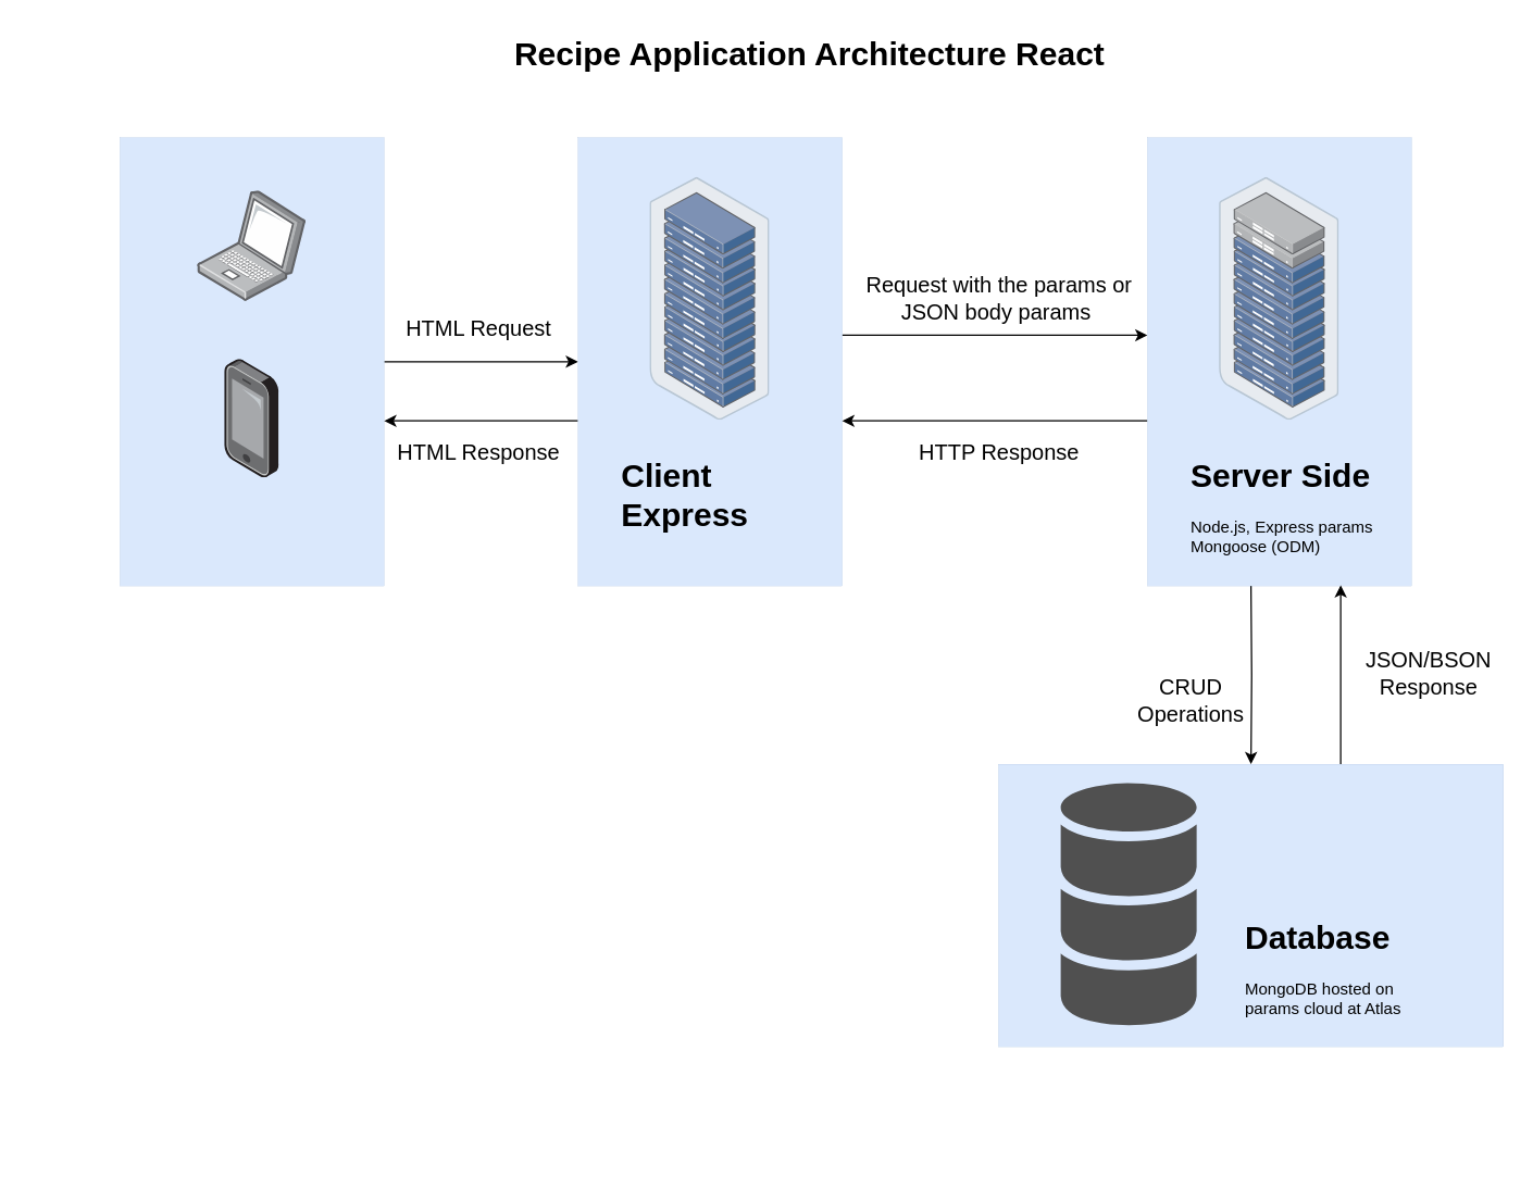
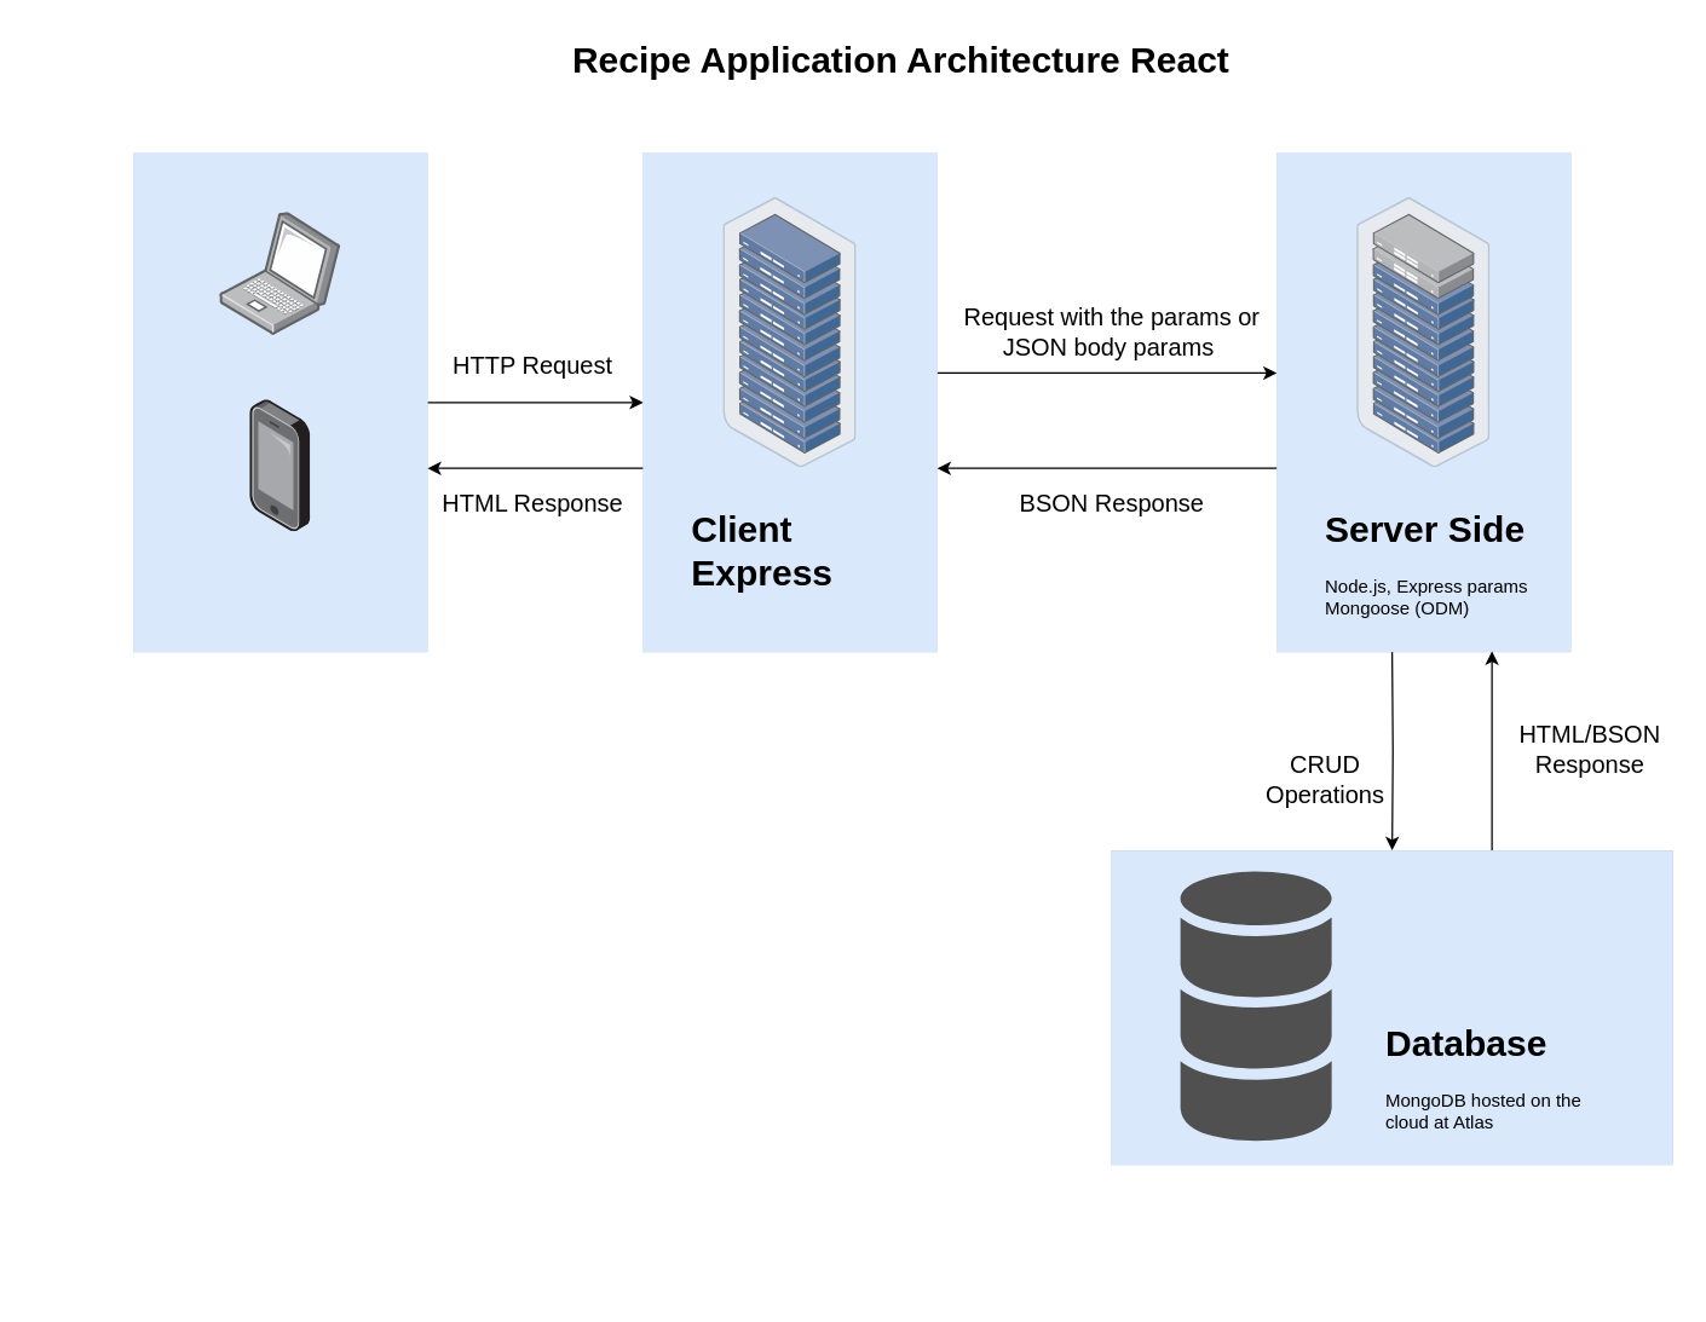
- <mxCell id="13" value="HTML Request" style="text;html=1;strokeColor=none;fillColor=none;align=center;verticalAlign=middle;whiteSpace=wrap;rounded=0;strokeWidth=0;fontSize=16;" parent="1" vertex="1"><mxGeometry x="287" y="225.57" width="130" height="30" as="geometry" /></mxCell>
+ <mxCell id="13" value="HTTP Request" style="text;html=1;strokeColor=none;fillColor=none;align=center;verticalAlign=middle;whiteSpace=wrap;rounded=0;strokeWidth=0;fontSize=16;" parent="1" vertex="1"><mxGeometry x="287" y="225.57" width="130" height="30" as="geometry" /></mxCell>
- <mxCell id="25" value="HTTP Response" style="text;html=1;strokeColor=none;fillColor=none;align=center;verticalAlign=middle;whiteSpace=wrap;rounded=0;strokeWidth=0;fontSize=16;" parent="1" vertex="1"><mxGeometry x="668" y="312.14" width="134" height="40" as="geometry" /></mxCell>
+ <mxCell id="25" value="BSON Response" style="text;html=1;strokeColor=none;fillColor=none;align=center;verticalAlign=middle;whiteSpace=wrap;rounded=0;strokeWidth=0;fontSize=16;" parent="1" vertex="1"><mxGeometry x="668" y="312.14" width="134" height="40" as="geometry" /></mxCell>
- <mxCell id="21" value="JSON/BSON Response" style="text;html=1;strokeColor=none;fillColor=none;align=center;verticalAlign=middle;whiteSpace=wrap;rounded=0;strokeWidth=0;fontSize=16;" parent="1" vertex="1"><mxGeometry x="996" y="480" width="110" height="30" as="geometry" /></mxCell>
+ <mxCell id="21" value="HTML/BSON Response" style="text;html=1;strokeColor=none;fillColor=none;align=center;verticalAlign=middle;whiteSpace=wrap;rounded=0;strokeWidth=0;fontSize=16;" parent="1" vertex="1"><mxGeometry x="996" y="480" width="110" height="30" as="geometry" /></mxCell>
- <mxCell id="23" value="&lt;h1&gt;Database&lt;/h1&gt;&lt;p&gt;MongoDB hosted on params cloud at Atlas&lt;/p&gt;" style="text;html=1;strokeColor=none;fillColor=none;spacing=5;spacingTop=-20;whiteSpace=wrap;overflow=hidden;rounded=0;" parent="1" vertex="1"><mxGeometry x="910.5" y="670" width="153" height="80" as="geometry" /></mxCell>
+ <mxCell id="23" value="&lt;h1&gt;Database&lt;/h1&gt;&lt;p&gt;MongoDB hosted on the cloud at Atlas&lt;/p&gt;" style="text;html=1;strokeColor=none;fillColor=none;spacing=5;spacingTop=-20;whiteSpace=wrap;overflow=hidden;rounded=0;" parent="1" vertex="1"><mxGeometry x="910.5" y="670" width="153" height="80" as="geometry" /></mxCell>
